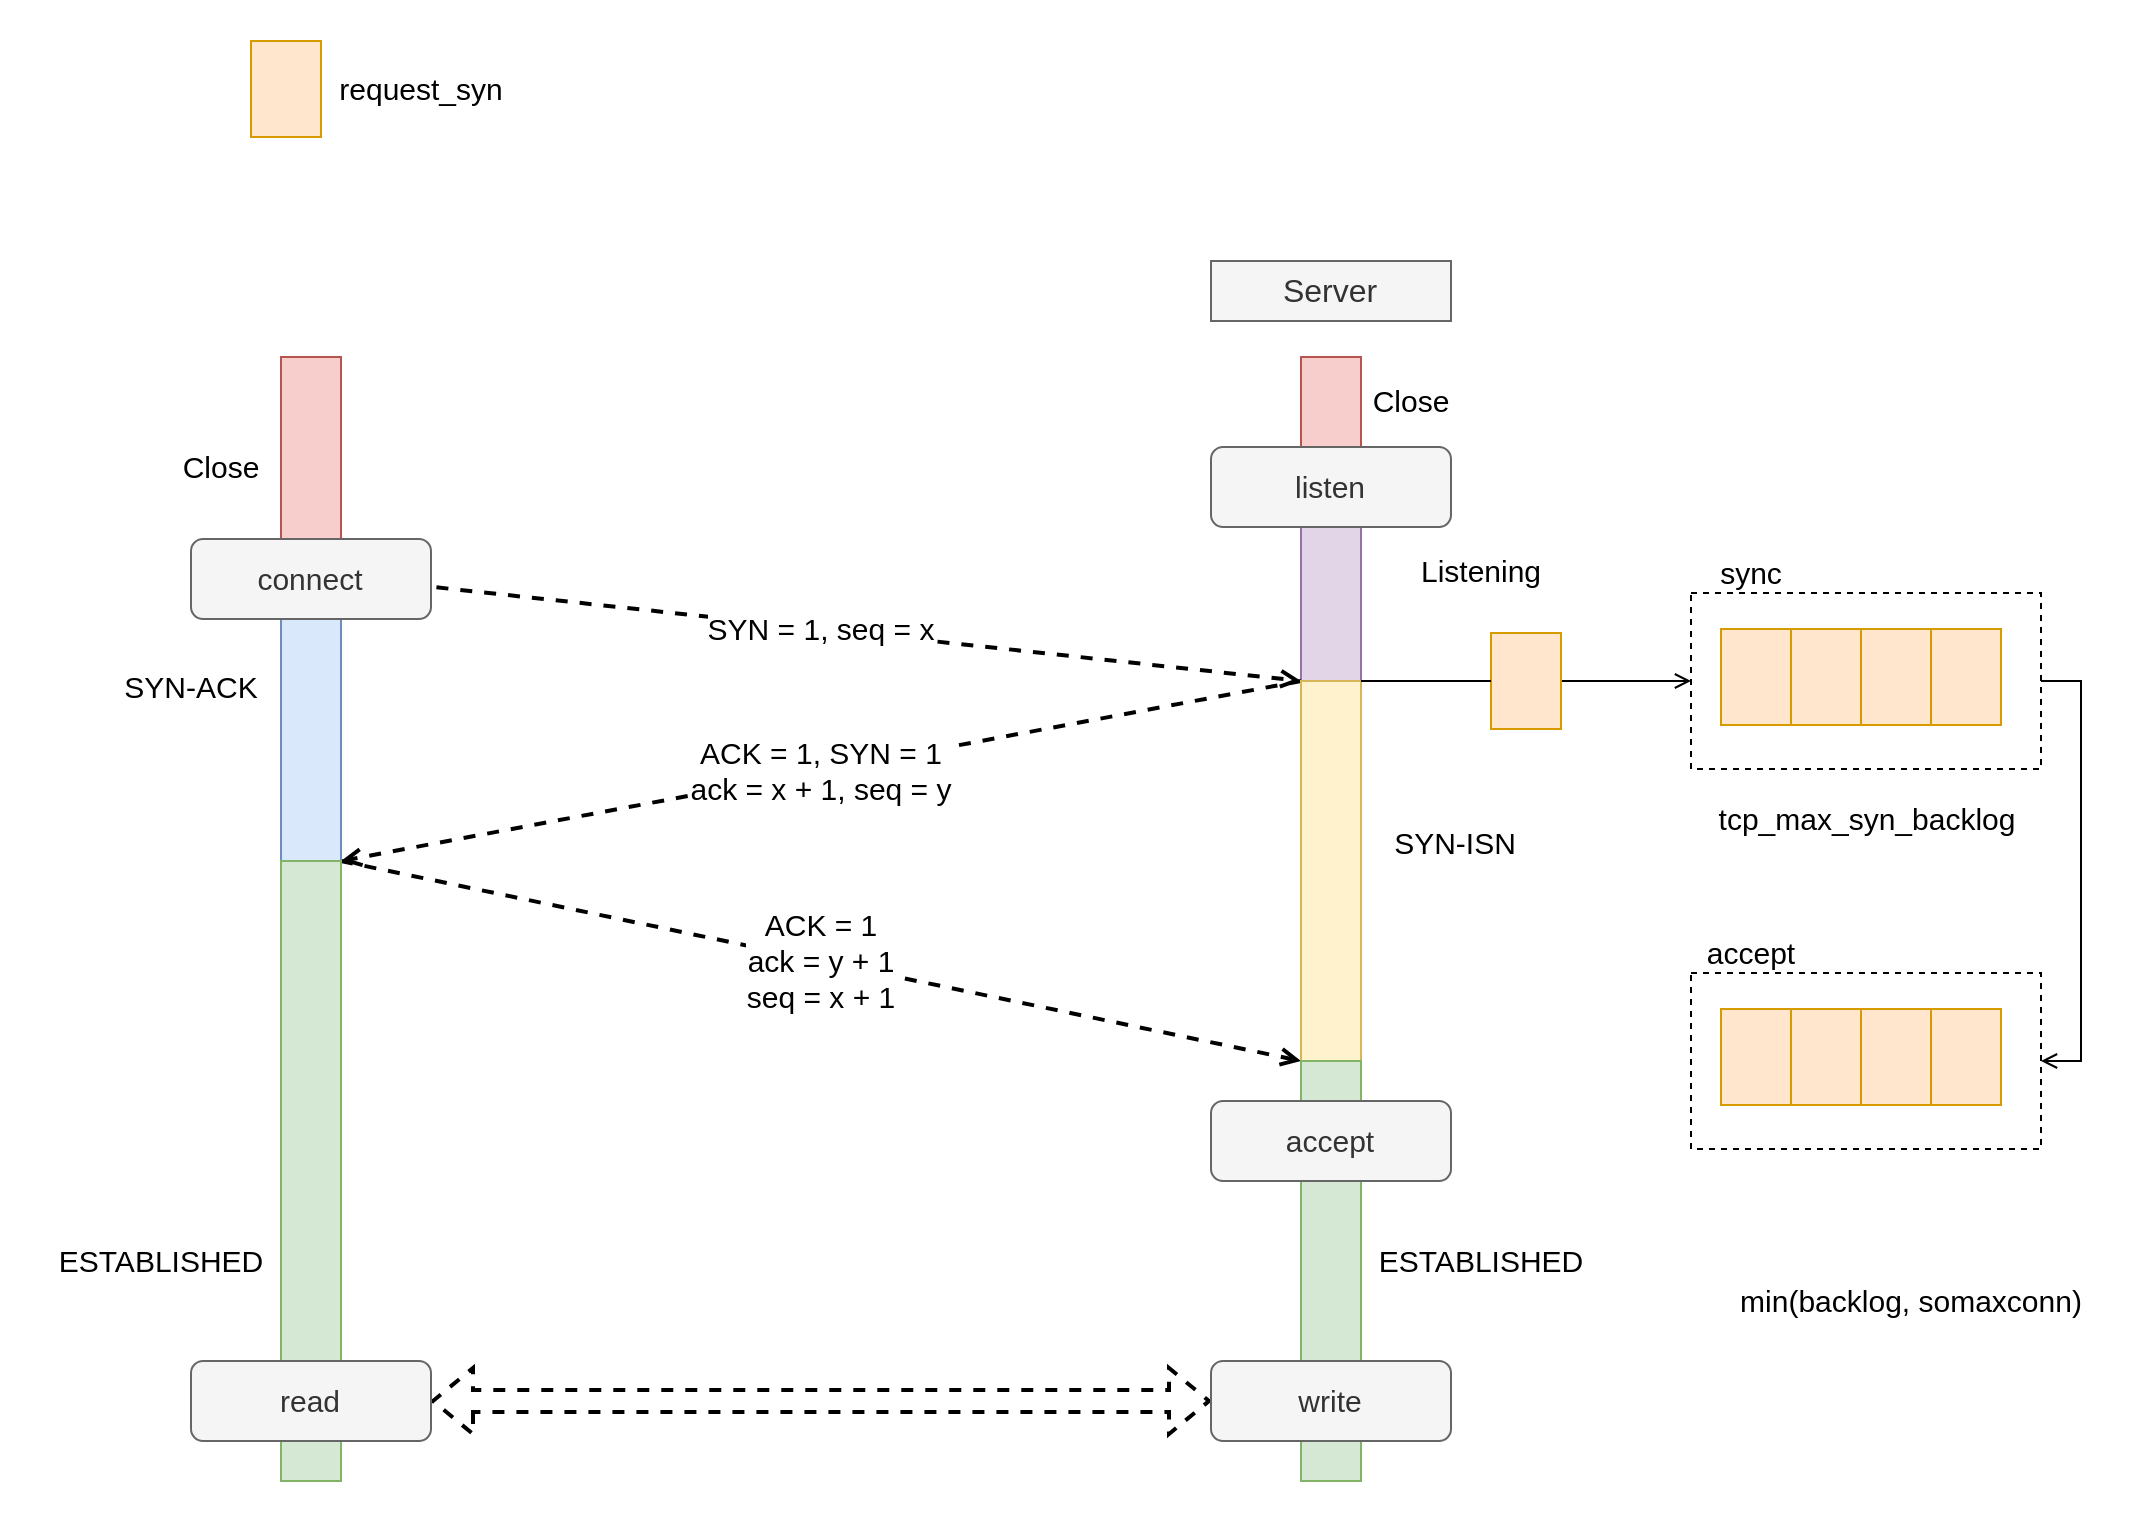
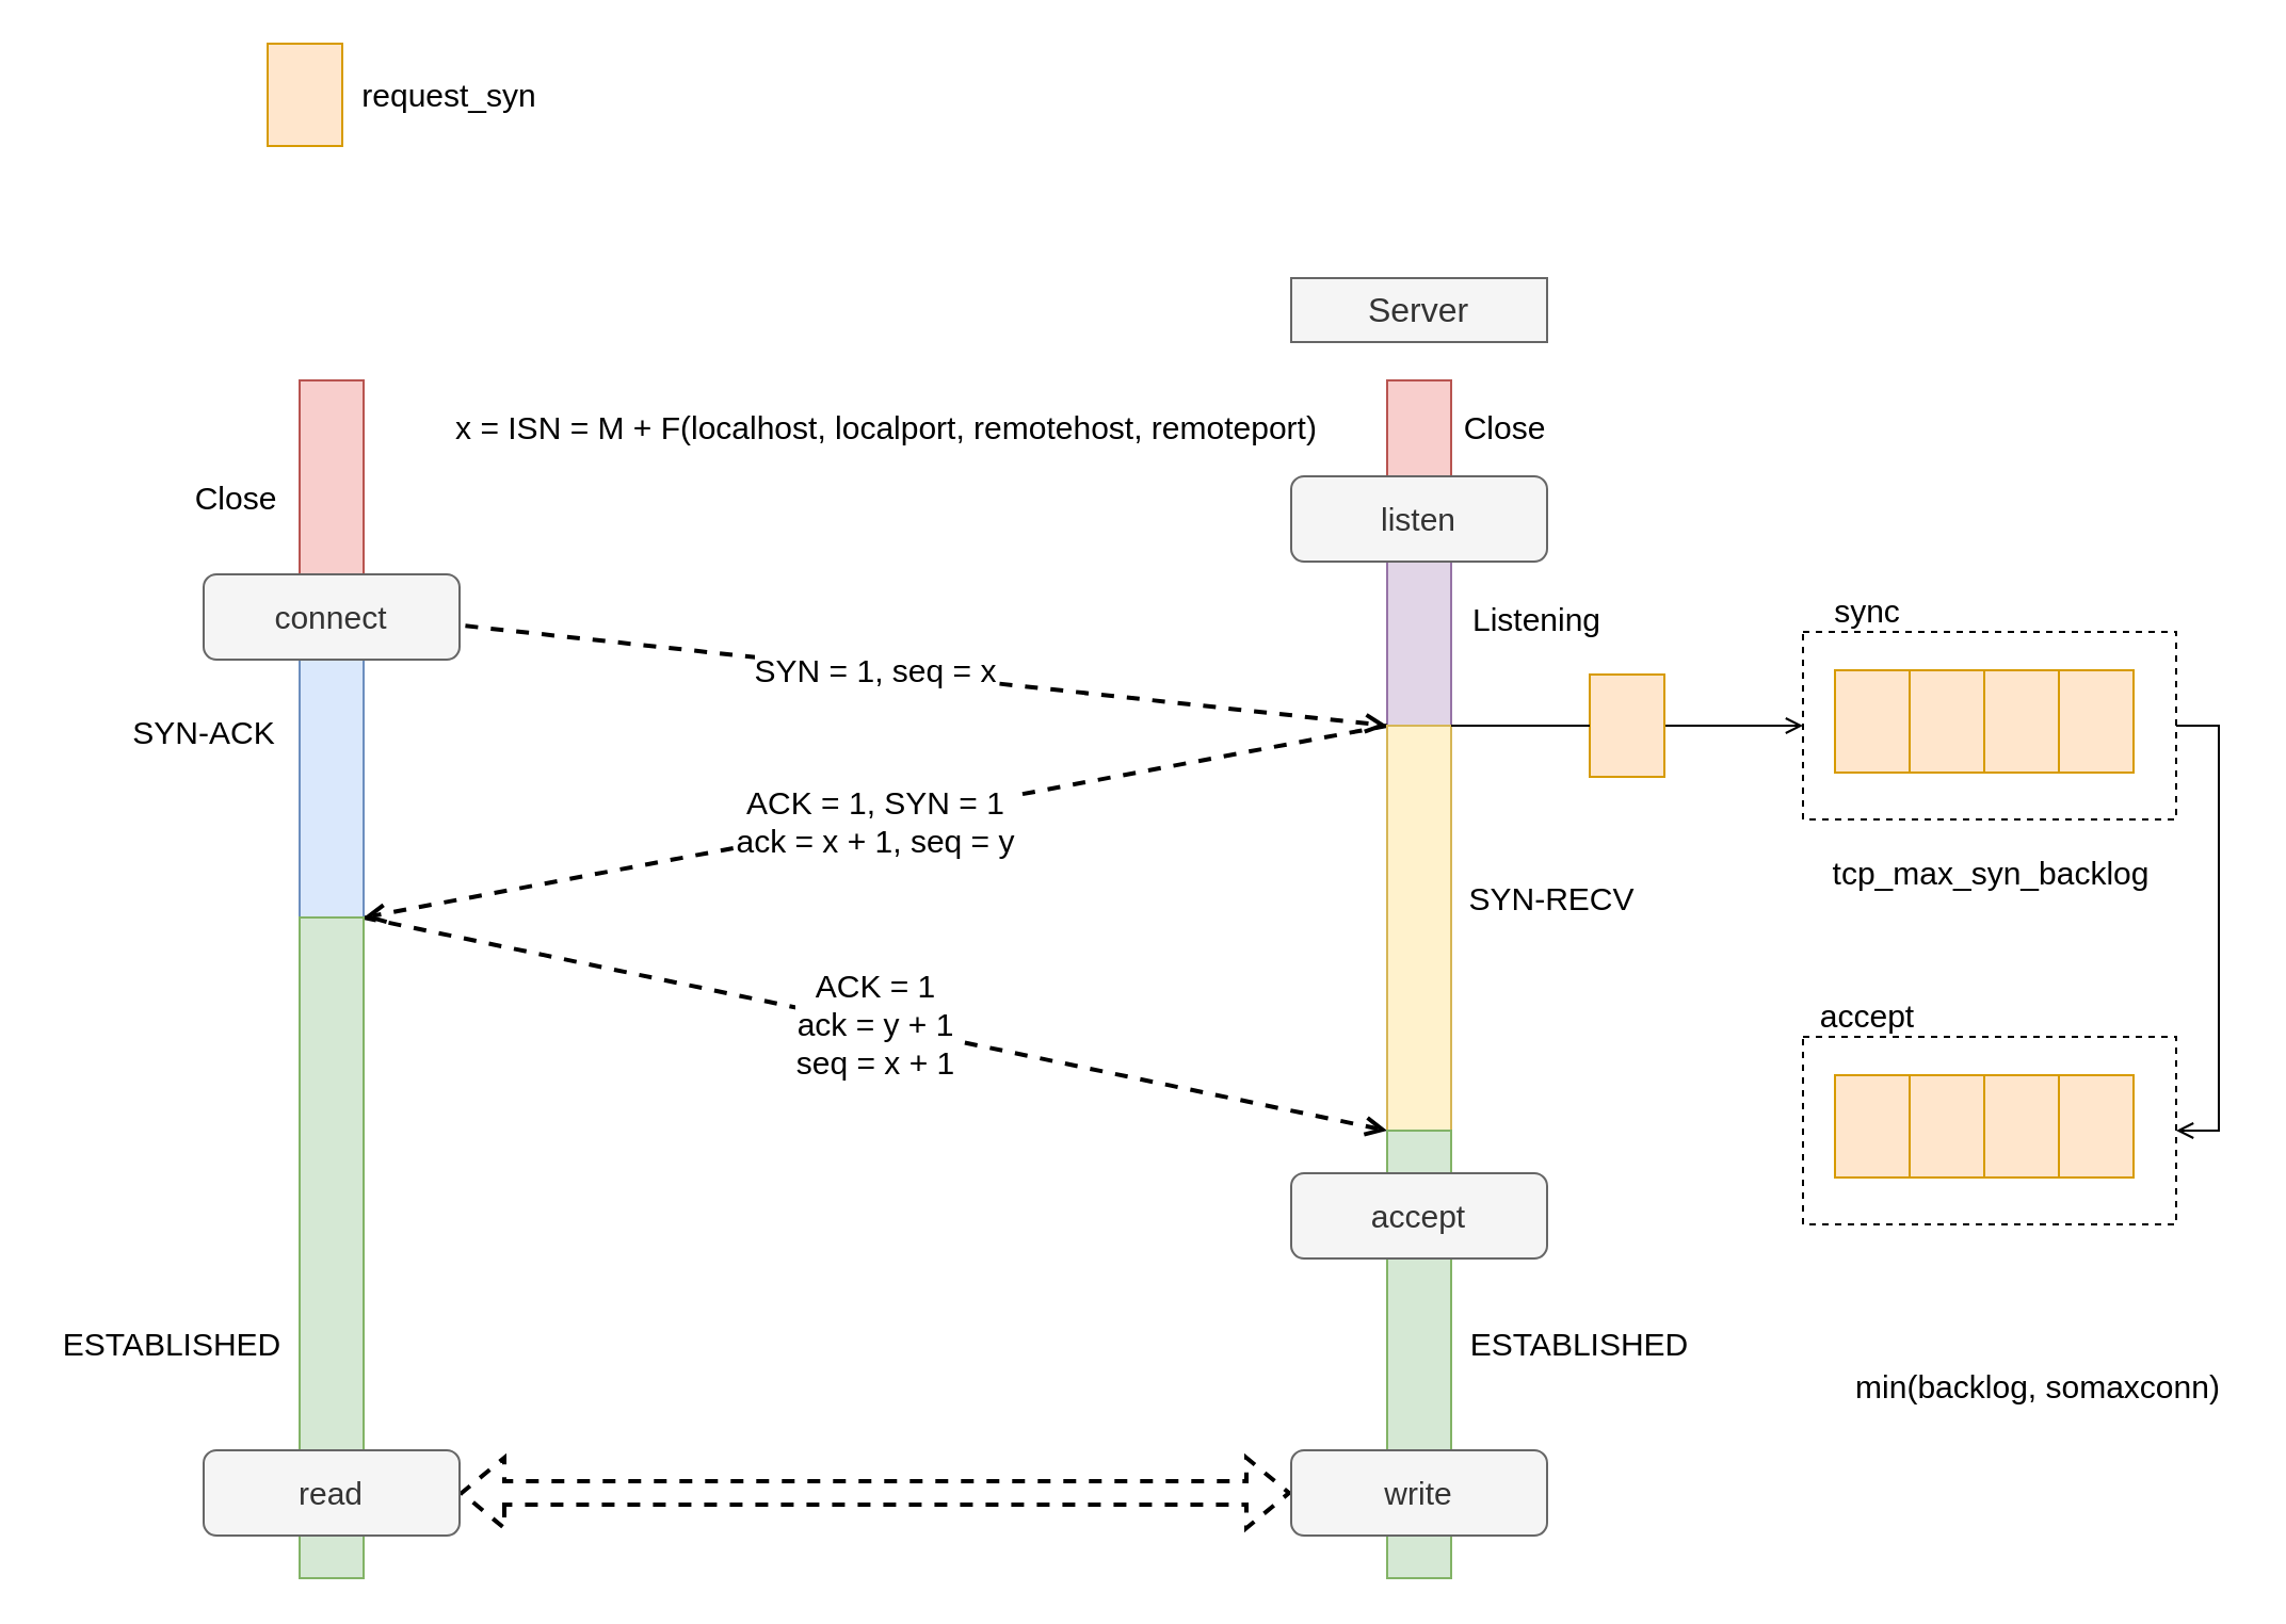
+ <mxCell id="22" value="x = ISN = M + F(localhost, localport, remotehost, remoteport)" style="text;html=1;align=center;verticalAlign=middle;resizable=0;points=[];autosize=1;strokeColor=none;fillColor=none;fontSize=15;" vertex="1" parent="1"><mxGeometry x="205" y="190" width="420" height="20" as="geometry" /></mxCell>
- <mxCell id="8" value="Listening" style="text;html=1;align=center;verticalAlign=middle;resizable=0;points=[];autosize=1;strokeColor=none;fillColor=none;fontSize=15;" vertex="1" parent="1"><mxGeometry x="700" y="275" width="80" height="20" as="geometry" /></mxCell>
+ <mxCell id="8" value="Listening" style="text;html=1;align=center;verticalAlign=middle;resizable=0;points=[];autosize=1;strokeColor=none;fillColor=none;fontSize=15;" vertex="1" parent="1"><mxGeometry x="680" y="280" width="80" height="20" as="geometry" /></mxCell>
- <mxCell id="16" value="SYN-ISN" style="text;html=1;align=center;verticalAlign=middle;resizable=0;points=[];autosize=1;strokeColor=none;fillColor=none;fontSize=15;" vertex="1" parent="1"><mxGeometry x="682" y="411" width="90" height="20" as="geometry" /></mxCell>
+ <mxCell id="16" value="SYN-RECV" style="text;html=1;align=center;verticalAlign=middle;resizable=0;points=[];autosize=1;strokeColor=none;fillColor=none;fontSize=15;" vertex="1" parent="1"><mxGeometry x="682" y="411" width="90" height="20" as="geometry" /></mxCell>
